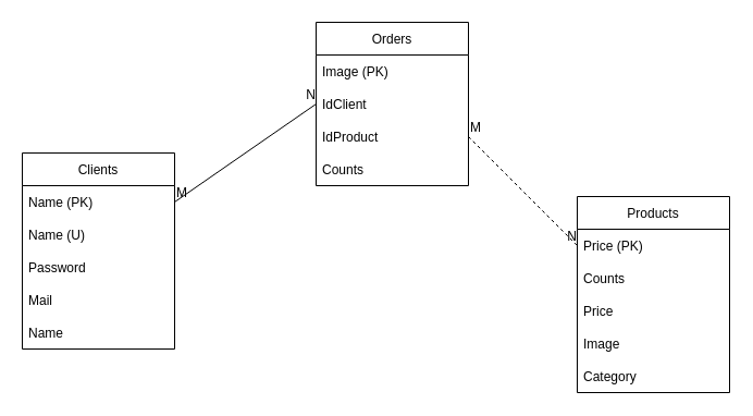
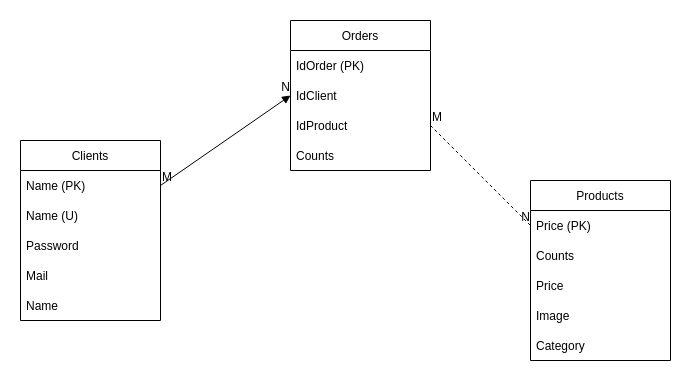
- <mxCell id="9" value="Image (PK)" style="text;strokeColor=none;fillColor=none;align=left;verticalAlign=middle;spacingLeft=4;spacingRight=4;overflow=hidden;points=[[0,0.5],[1,0.5]];portConstraint=eastwest;rotatable=0;" vertex="1" parent="8"><mxGeometry y="30" width="140" height="30" as="geometry" /></mxCell>
+ <mxCell id="9" value="IdOrder (PK)" style="text;strokeColor=none;fillColor=none;align=left;verticalAlign=middle;spacingLeft=4;spacingRight=4;overflow=hidden;points=[[0,0.5],[1,0.5]];portConstraint=eastwest;rotatable=0;" vertex="1" parent="8"><mxGeometry y="30" width="140" height="30" as="geometry" /></mxCell>
- <mxCell id="19" value="" style="endArrow=none;html=1;rounded=0;exitX=1;exitY=0.5;exitDx=0;exitDy=0;entryX=0;entryY=0.5;entryDx=0;entryDy=0;" edge="1" parent="1" source="3" target="10"><mxGeometry relative="1" as="geometry"><mxPoint x="180" y="300" as="sourcePoint" /><mxPoint x="270" y="300" as="targetPoint" /></mxGeometry></mxCell>
+ <mxCell id="19" value="" style="endArrow=block;html=1;rounded=0;exitX=1;exitY=0.5;exitDx=0;exitDy=0;entryX=0;entryY=0.5;entryDx=0;entryDy=0;" edge="1" parent="1" source="3" target="10"><mxGeometry relative="1" as="geometry"><mxPoint x="180" y="300" as="sourcePoint" /><mxPoint x="270" y="300" as="targetPoint" /></mxGeometry></mxCell>
